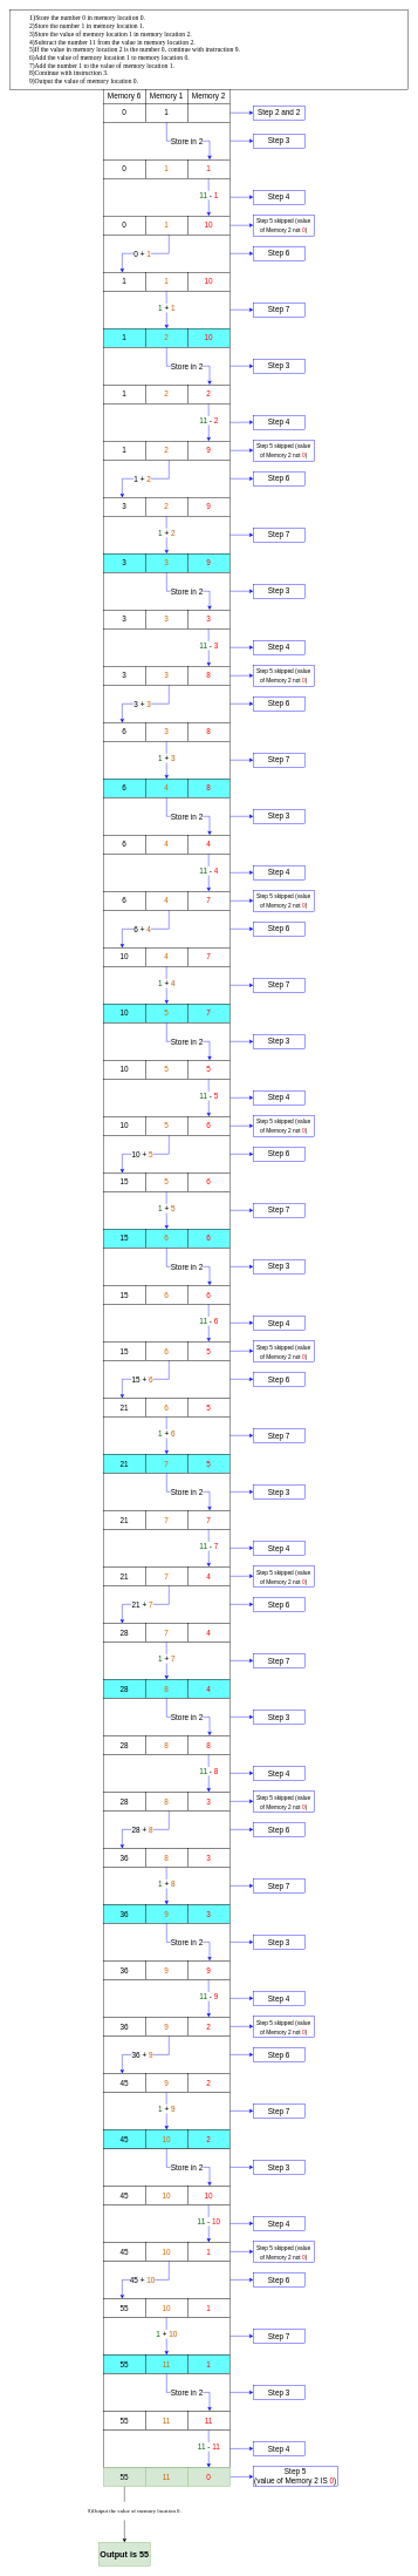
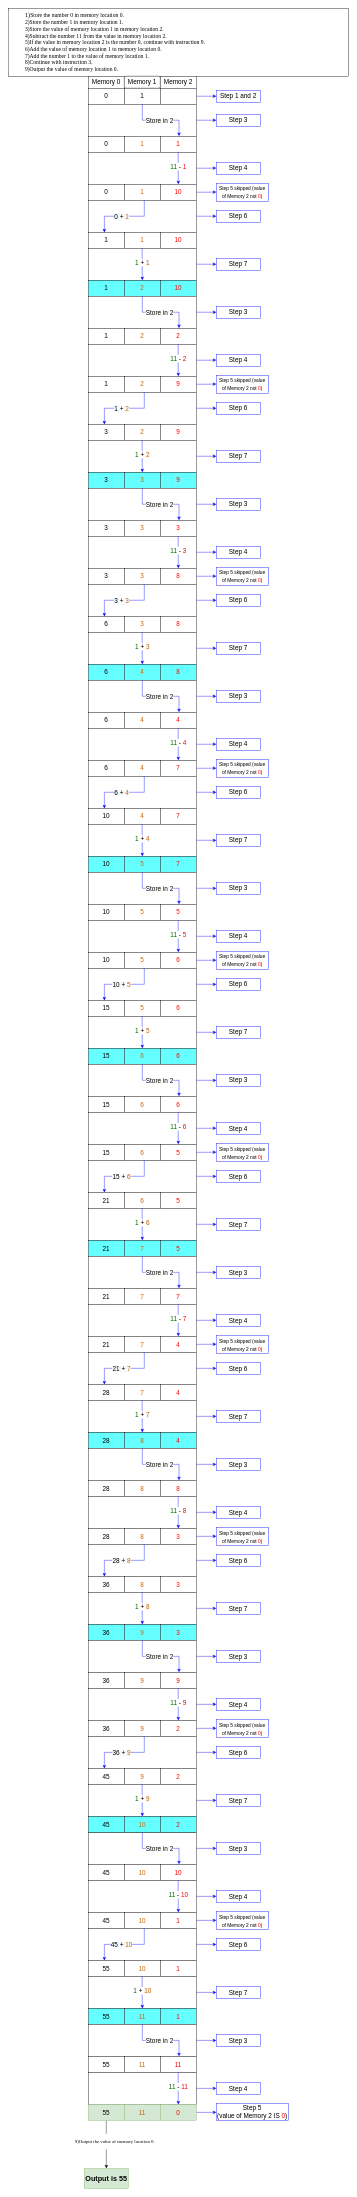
- <mxCell id="4" value="&lt;span&gt;Memory 6&lt;/span&gt;" style="rounded=0;whiteSpace=wrap;html=1;fontSize=16;align=center;verticalAlign=middle;" parent="1" vertex="1"><mxGeometry x="220" y="190" width="90" height="30" as="geometry" /></mxCell>
+ <mxCell id="4" value="&lt;span&gt;Memory 0&lt;/span&gt;" style="rounded=0;whiteSpace=wrap;html=1;fontSize=16;align=center;verticalAlign=middle;" parent="1" vertex="1"><mxGeometry x="220" y="190" width="90" height="30" as="geometry" /></mxCell>
- <mxCell id="5" value="&lt;span&gt;Memory 1&lt;/span&gt;" style="rounded=0;whiteSpace=wrap;html=1;fontSize=16;align=center;verticalAlign=middle;" parent="1" vertex="1"><mxGeometry x="310" y="190" width="90" height="30" as="geometry" /></mxCell>
+ <mxCell id="5" value="&lt;span&gt;Memory 1&lt;/span&gt;" style="whiteSpace=wrap;html=1;fontSize=16;align=center;verticalAlign=middle;rounded=1;" parent="1" vertex="1"><mxGeometry x="310" y="190" width="90" height="30" as="geometry" /></mxCell>
- <mxCell id="3" value="Step 2 and 2" style="text;html=1;strokeColor=#0000FF;fillColor=none;align=center;verticalAlign=middle;whiteSpace=wrap;rounded=0;fontSize=16;" parent="1" vertex="1"><mxGeometry x="540" y="225" width="110" height="30" as="geometry" /></mxCell>
+ <mxCell id="3" value="Step 1 and 2" style="text;html=1;strokeColor=#0000FF;fillColor=none;align=center;verticalAlign=middle;whiteSpace=wrap;rounded=0;fontSize=16;" parent="1" vertex="1"><mxGeometry x="540" y="225" width="110" height="30" as="geometry" /></mxCell>
